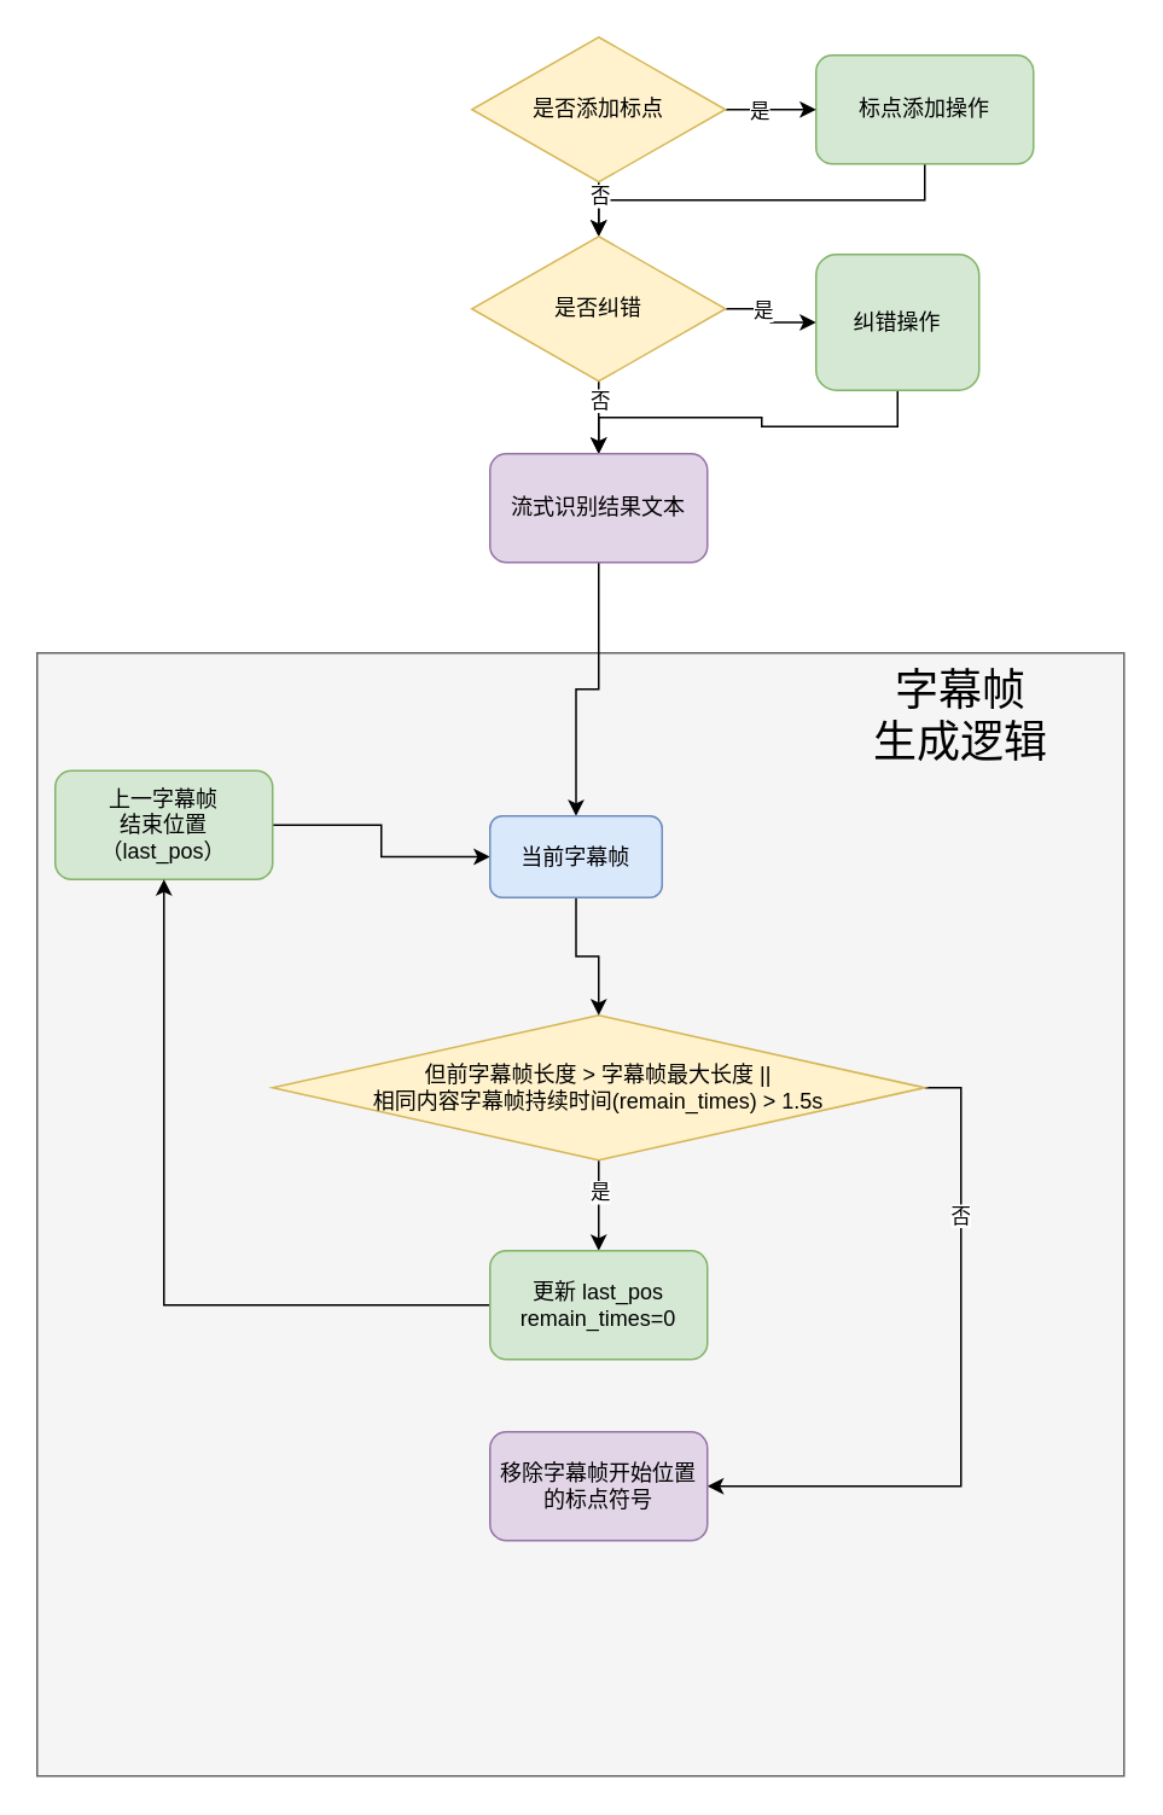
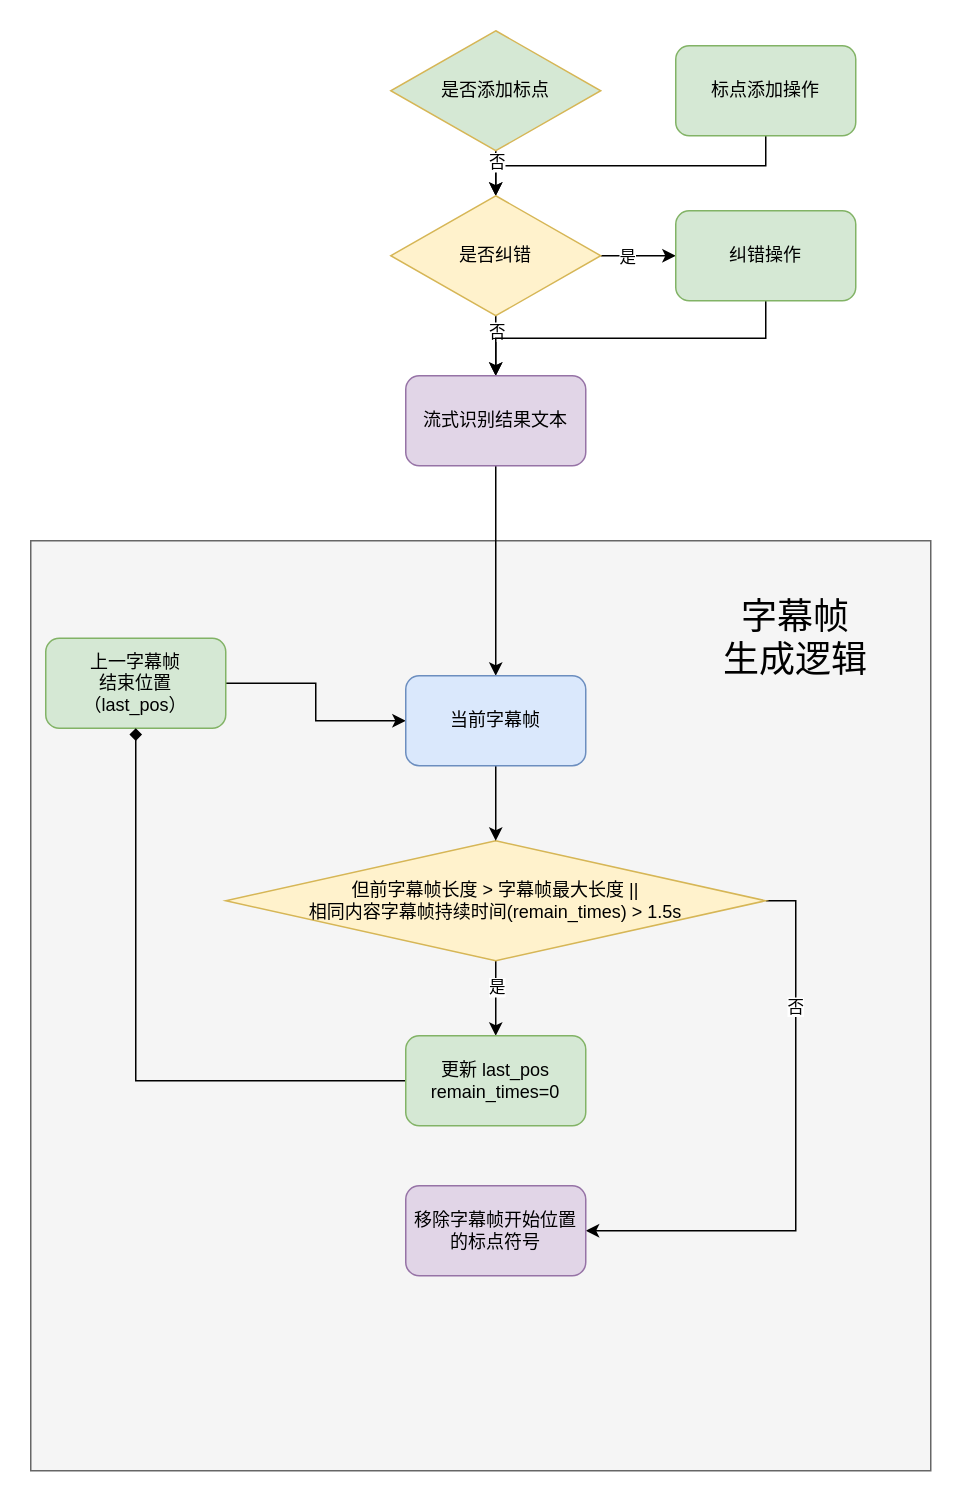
- <mxCell id="8" value="是否添加标点" style="rhombus;whiteSpace=wrap;html=1;fillColor=#fff2cc;strokeColor=#d6b656;" vertex="1" parent="1"><mxGeometry x="260" y="20" width="140" height="80" as="geometry" /></mxCell>
+ <mxCell id="8" value="是否添加标点" style="rhombus;whiteSpace=wrap;html=1;fillColor=#d5e8d4;strokeColor=#d6b656;" vertex="1" parent="1"><mxGeometry x="260" y="20" width="140" height="80" as="geometry" /></mxCell>
- <mxCell id="4" style="edgeStyle=orthogonalEdgeStyle;rounded=0;orthogonalLoop=1;jettySize=auto;html=1;exitX=1;exitY=0.5;exitDx=0;exitDy=0;" edge="1" parent="1" source="8" target="3"><mxGeometry relative="1" as="geometry" /></mxCell>
- <mxCell id="5" value="是" style="edgeLabel;html=1;align=center;verticalAlign=middle;resizable=0;points=[];" vertex="1" connectable="0" parent="4"><mxGeometry x="-0.284" relative="1" as="geometry"><mxPoint as="offset" /></mxGeometry></mxCell>
- <mxCell id="15" value="纠错操作" style="rounded=1;whiteSpace=wrap;html=1;fillColor=#d5e8d4;strokeColor=#82b366;" vertex="1" parent="1"><mxGeometry x="450" y="140" width="90" height="75" as="geometry" /></mxCell>
+ <mxCell id="15" value="纠错操作" style="rounded=1;whiteSpace=wrap;html=1;fillColor=#d5e8d4;strokeColor=#82b366;" vertex="1" parent="1"><mxGeometry x="450" y="140" width="120" height="60" as="geometry" /></mxCell>
- <mxCell id="31" value="&lt;div&gt;&lt;font style=&quot;font-size: 24px;&quot;&gt;字幕帧&lt;/font&gt;&lt;/div&gt;&lt;div&gt;&lt;font style=&quot;font-size: 24px;&quot;&gt;生成逻辑&lt;/font&gt;&lt;/div&gt;" style="text;html=1;strokeColor=none;fillColor=none;align=center;verticalAlign=middle;whiteSpace=wrap;rounded=0;" vertex="1" parent="1"><mxGeometry x="460" y="380" width="140" height="30" as="geometry" /></mxCell>
+ <mxCell id="31" value="&lt;div&gt;&lt;font style=&quot;font-size: 24px;&quot;&gt;字幕帧&lt;/font&gt;&lt;/div&gt;&lt;div&gt;&lt;font style=&quot;font-size: 24px;&quot;&gt;生成逻辑&lt;/font&gt;&lt;/div&gt;" style="text;html=1;strokeColor=none;fillColor=none;align=center;verticalAlign=middle;whiteSpace=wrap;rounded=0;" vertex="1" parent="1"><mxGeometry x="460" y="410" width="140" height="30" as="geometry" /></mxCell>
- <mxCell id="27" value="当前字幕帧" style="rounded=1;whiteSpace=wrap;html=1;fillColor=#dae8fc;strokeColor=#6c8ebf;" vertex="1" parent="1"><mxGeometry x="270" y="450" width="95" height="45" as="geometry" /></mxCell>
+ <mxCell id="27" value="当前字幕帧" style="rounded=1;whiteSpace=wrap;html=1;fillColor=#dae8fc;strokeColor=#6c8ebf;" vertex="1" parent="1"><mxGeometry x="270" y="450" width="120" height="60" as="geometry" /></mxCell>
- <mxCell id="28" style="edgeStyle=orthogonalEdgeStyle;rounded=0;orthogonalLoop=1;jettySize=auto;html=1;entryX=0.5;entryY=1;entryDx=0;entryDy=0;" edge="1" parent="1" source="29" target="20"><mxGeometry relative="1" as="geometry" /></mxCell>
+ <mxCell id="28" style="edgeStyle=orthogonalEdgeStyle;rounded=0;orthogonalLoop=1;jettySize=auto;html=1;entryX=0.5;entryY=1;entryDx=0;entryDy=0;endArrow=diamond;" edge="1" parent="1" source="29" target="20"><mxGeometry relative="1" as="geometry" /></mxCell>
